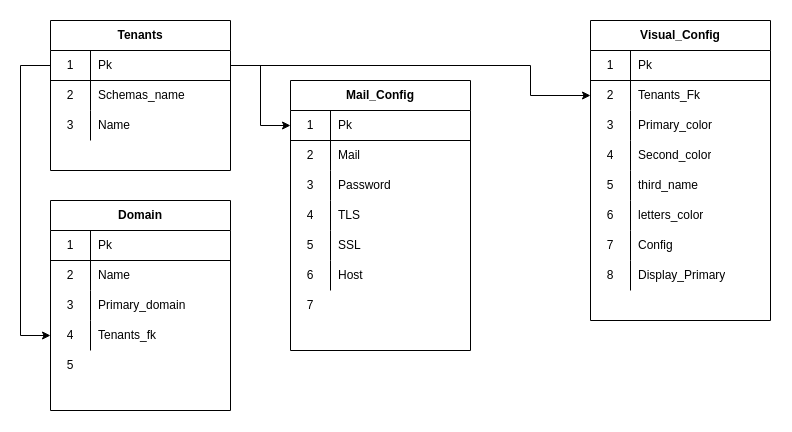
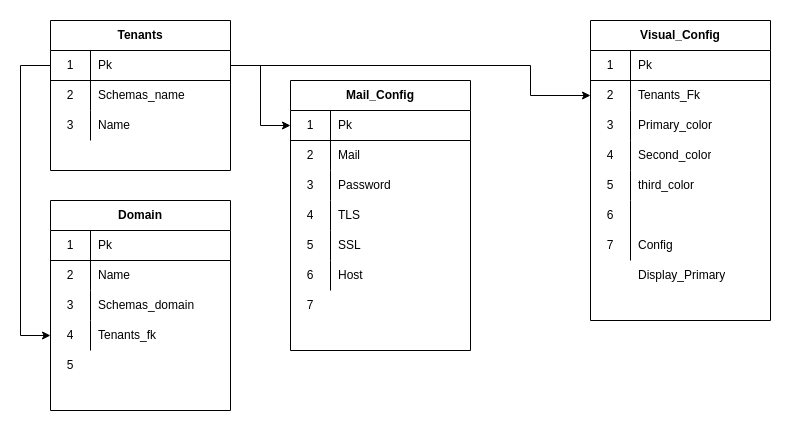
- <mxCell id="43" value="third_name" style="shape=partialRectangle;html=1;whiteSpace=wrap;connectable=0;fillColor=none;top=0;left=0;bottom=0;right=0;align=left;spacingLeft=6;overflow=hidden;" vertex="1" parent="41"><mxGeometry x="40" width="140" height="30" as="geometry" /></mxCell>
+ <mxCell id="43" value="third_color" style="shape=partialRectangle;html=1;whiteSpace=wrap;connectable=0;fillColor=none;top=0;left=0;bottom=0;right=0;align=left;spacingLeft=6;overflow=hidden;" vertex="1" parent="41"><mxGeometry x="40" width="140" height="30" as="geometry" /></mxCell>
- <mxCell id="46" value="letters_color" style="shape=partialRectangle;html=1;whiteSpace=wrap;connectable=0;fillColor=none;top=0;left=0;bottom=0;right=0;align=left;spacingLeft=6;overflow=hidden;" vertex="1" parent="44"><mxGeometry x="40" width="140" height="30" as="geometry" /></mxCell>
- <mxCell id="51" value="8" style="shape=partialRectangle;html=1;whiteSpace=wrap;connectable=0;fillColor=none;top=0;left=0;bottom=0;right=0;overflow=hidden;" vertex="1" parent="50"><mxGeometry width="40" height="30" as="geometry" /></mxCell>
- <mxCell id="21" value="Primary_domain" style="shape=partialRectangle;html=1;whiteSpace=wrap;connectable=0;fillColor=none;top=0;left=0;bottom=0;right=0;align=left;spacingLeft=6;overflow=hidden;" vertex="1" parent="19"><mxGeometry x="40" width="140" height="30" as="geometry" /></mxCell>
+ <mxCell id="21" value="Schemas_domain" style="shape=partialRectangle;html=1;whiteSpace=wrap;connectable=0;fillColor=none;top=0;left=0;bottom=0;right=0;align=left;spacingLeft=6;overflow=hidden;" vertex="1" parent="19"><mxGeometry x="40" width="140" height="30" as="geometry" /></mxCell>
